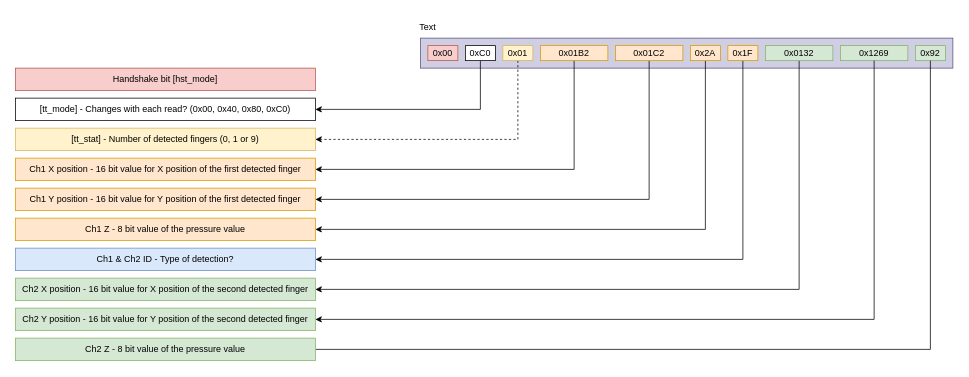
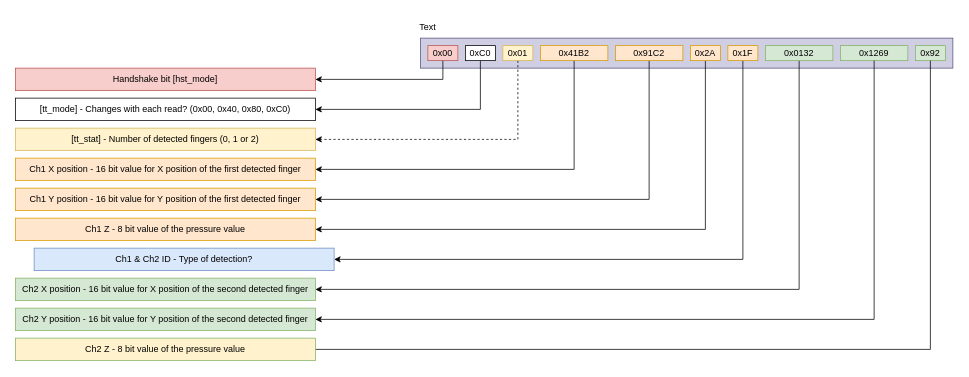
- <mxCell id="10" value="0x01B2" style="rounded=0;whiteSpace=wrap;html=1;fillColor=#ffe6cc;strokeColor=#d79b00;" parent="1" vertex="1"><mxGeometry x="720" y="60" width="90" height="20" as="geometry" /></mxCell>
+ <mxCell id="10" value="0x41B2" style="rounded=0;whiteSpace=wrap;html=1;fillColor=#ffe6cc;strokeColor=#d79b00;" parent="1" vertex="1"><mxGeometry x="720" y="60" width="90" height="20" as="geometry" /></mxCell>
- <mxCell id="12" value="0x01C2" style="rounded=0;whiteSpace=wrap;html=1;fillColor=#ffe6cc;strokeColor=#d79b00;" parent="1" vertex="1"><mxGeometry x="820" y="60" width="90" height="20" as="geometry" /></mxCell>
+ <mxCell id="12" value="0x91C2" style="rounded=0;whiteSpace=wrap;html=1;fillColor=#ffe6cc;strokeColor=#d79b00;" parent="1" vertex="1"><mxGeometry x="820" y="60" width="90" height="20" as="geometry" /></mxCell>
+ <mxCell id="3" style="edgeStyle=orthogonalEdgeStyle;rounded=0;orthogonalLoop=1;jettySize=auto;html=1;exitX=0.5;exitY=1;exitDx=0;exitDy=0;entryX=1;entryY=0.5;entryDx=0;entryDy=0;" parent="1" source="4" target="21" edge="1"><mxGeometry relative="1" as="geometry" /></mxCell>
- <mxCell id="23" value="[tt_stat] - Number of detected fingers (0, 1 or 9)" style="rounded=0;whiteSpace=wrap;html=1;fillColor=#fff2cc;strokeColor=#d6b656;" parent="1" vertex="1"><mxGeometry x="20" y="170" width="400" height="30" as="geometry" /></mxCell>
+ <mxCell id="23" value="[tt_stat] - Number of detected fingers (0, 1 or 2)" style="rounded=0;whiteSpace=wrap;html=1;fillColor=#fff2cc;strokeColor=#d6b656;" parent="1" vertex="1"><mxGeometry x="20" y="170" width="400" height="30" as="geometry" /></mxCell>
- <mxCell id="27" value="Ch1 &amp;amp; Ch2&lt;span style=&quot;background-color: initial;&quot;&gt;&amp;nbsp;ID - Type of detection?&lt;/span&gt;" style="rounded=0;whiteSpace=wrap;html=1;fillColor=#dae8fc;strokeColor=#6c8ebf;" parent="1" vertex="1"><mxGeometry x="20" y="330" width="400" height="30" as="geometry" /></mxCell>
+ <mxCell id="27" value="Ch1 &amp;amp; Ch2&lt;span style=&quot;background-color: initial;&quot;&gt;&amp;nbsp;ID - Type of detection?&lt;/span&gt;" style="rounded=0;whiteSpace=wrap;html=1;fillColor=#dae8fc;strokeColor=#6c8ebf;" parent="1" vertex="1"><mxGeometry x="45" y="330" width="400" height="30" as="geometry" /></mxCell>
- <mxCell id="32" value="Ch2&lt;span style=&quot;border-color: var(--border-color); background-color: initial;&quot;&gt;&amp;nbsp;Z - 8 bit value of the pressure value&lt;/span&gt;" style="rounded=0;whiteSpace=wrap;html=1;fillColor=#d5e8d4;strokeColor=#82b366;" parent="1" vertex="1"><mxGeometry x="20" y="450" width="400" height="30" as="geometry" /></mxCell>
+ <mxCell id="32" value="Ch2&lt;span style=&quot;border-color: var(--border-color); background-color: initial;&quot;&gt;&amp;nbsp;Z - 8 bit value of the pressure value&lt;/span&gt;" style="rounded=0;whiteSpace=wrap;html=1;fillColor=#fff2cc;strokeColor=#82b366;" parent="1" vertex="1"><mxGeometry x="20" y="450" width="400" height="30" as="geometry" /></mxCell>
